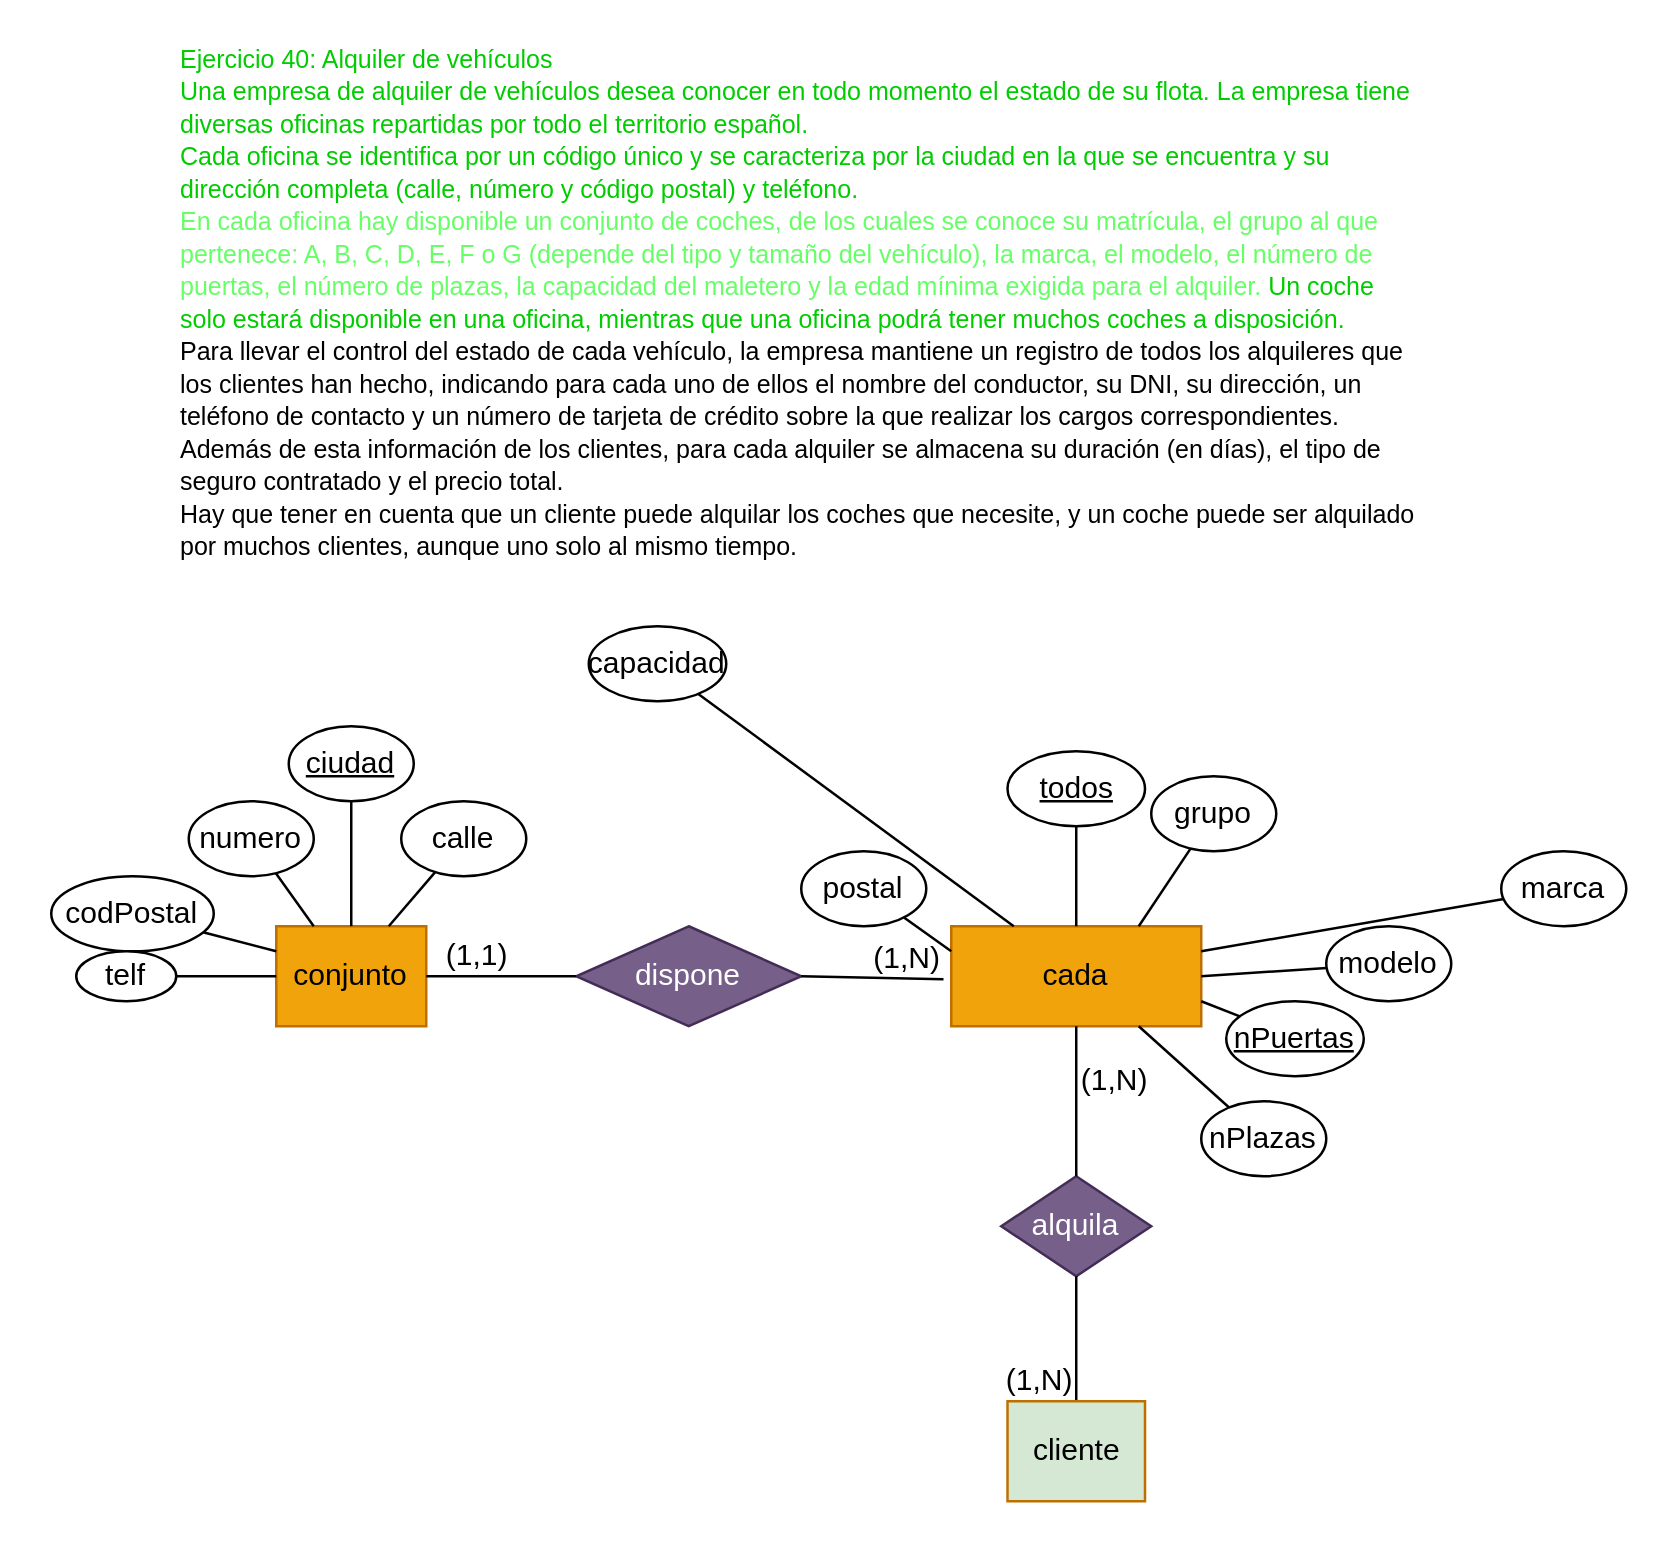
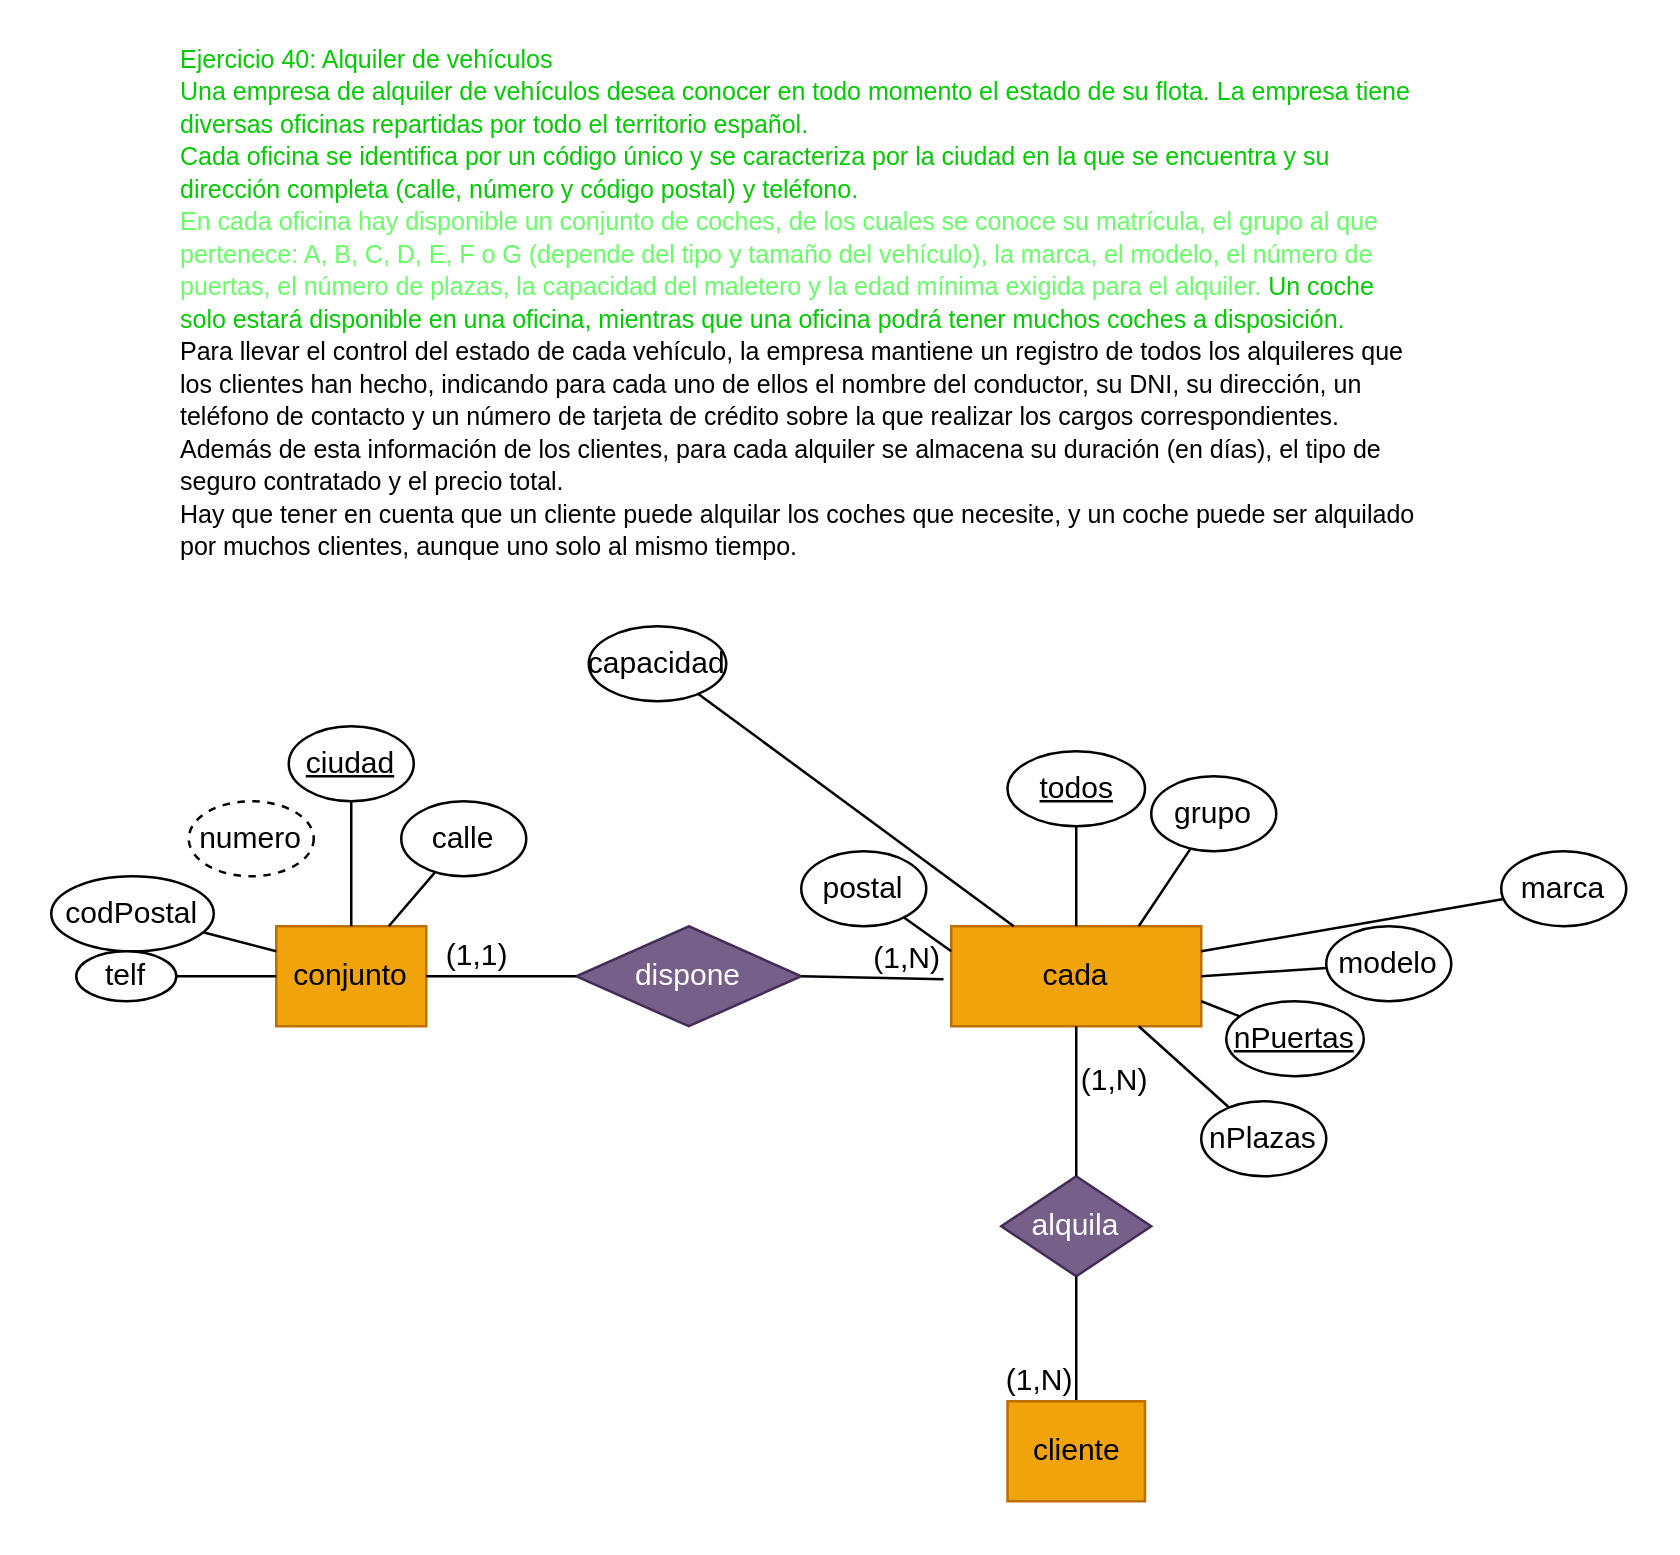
- <mxCell id="9" value="numero" style="ellipse;whiteSpace=wrap;html=1;align=center;" vertex="1" parent="1"><mxGeometry x="75" y="320" width="50" height="30" as="geometry" /></mxCell>
+ <mxCell id="9" value="numero" style="ellipse;whiteSpace=wrap;html=1;align=center;dashed=1;" vertex="1" parent="1"><mxGeometry x="75" y="320" width="50" height="30" as="geometry" /></mxCell>
- <mxCell id="8" value="" style="endArrow=none;html=1;rounded=0;exitX=0.25;exitY=0;exitDx=0;exitDy=0;" edge="1" target="9" parent="1" source="3"><mxGeometry relative="1" as="geometry"><mxPoint y="335" as="sourcePoint" x="40" /><mxPoint x="100" y="335" as="targetPoint" /></mxGeometry></mxCell>
- <mxCell id="41" value="cliente" style="whiteSpace=wrap;html=1;align=center;fillColor=#d5e8d4;strokeColor=#BD7000;fontColor=#000000;" vertex="1" parent="1"><mxGeometry x="402.5" y="560" width="55" height="40" as="geometry" /></mxCell>
+ <mxCell id="41" value="cliente" style="whiteSpace=wrap;html=1;align=center;fillColor=#f0a30a;strokeColor=#BD7000;fontColor=#000000;" vertex="1" parent="1"><mxGeometry x="402.5" y="560" width="55" height="40" as="geometry" /></mxCell>
